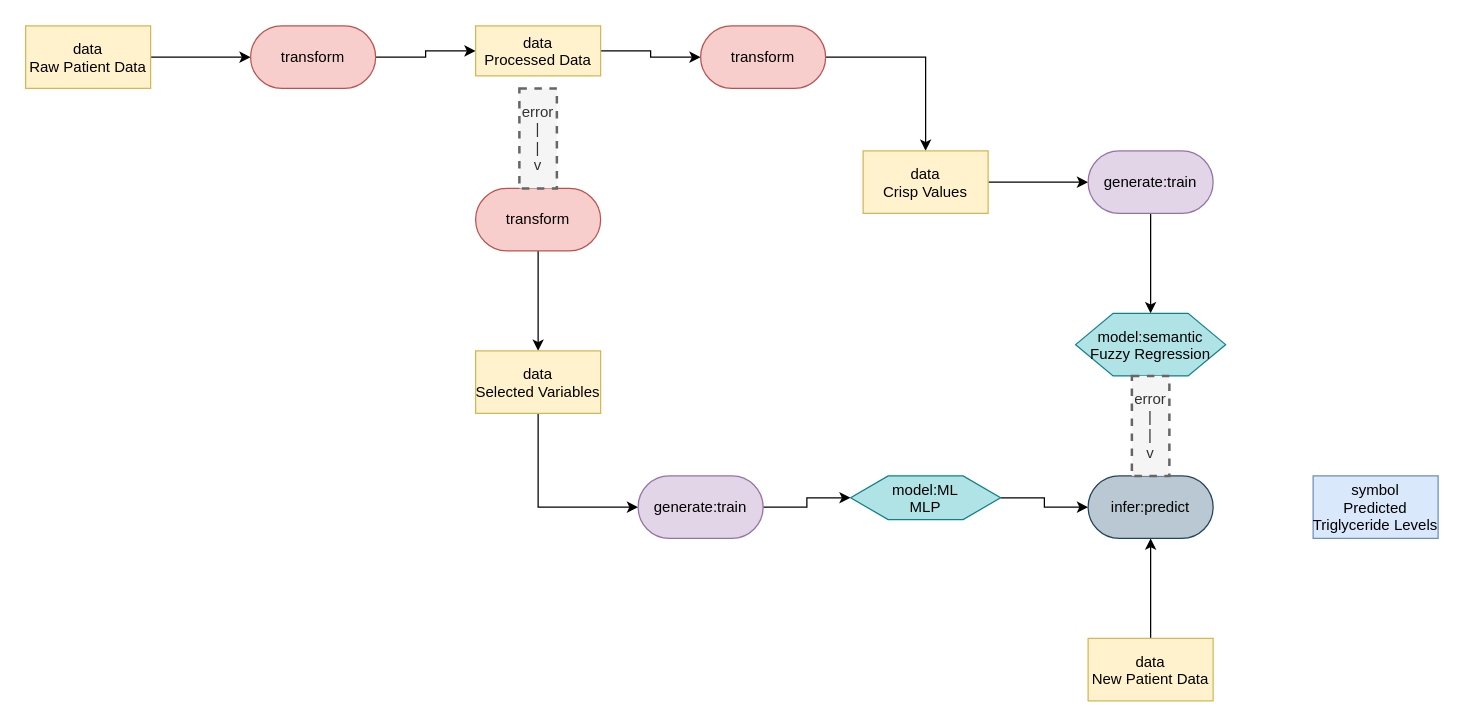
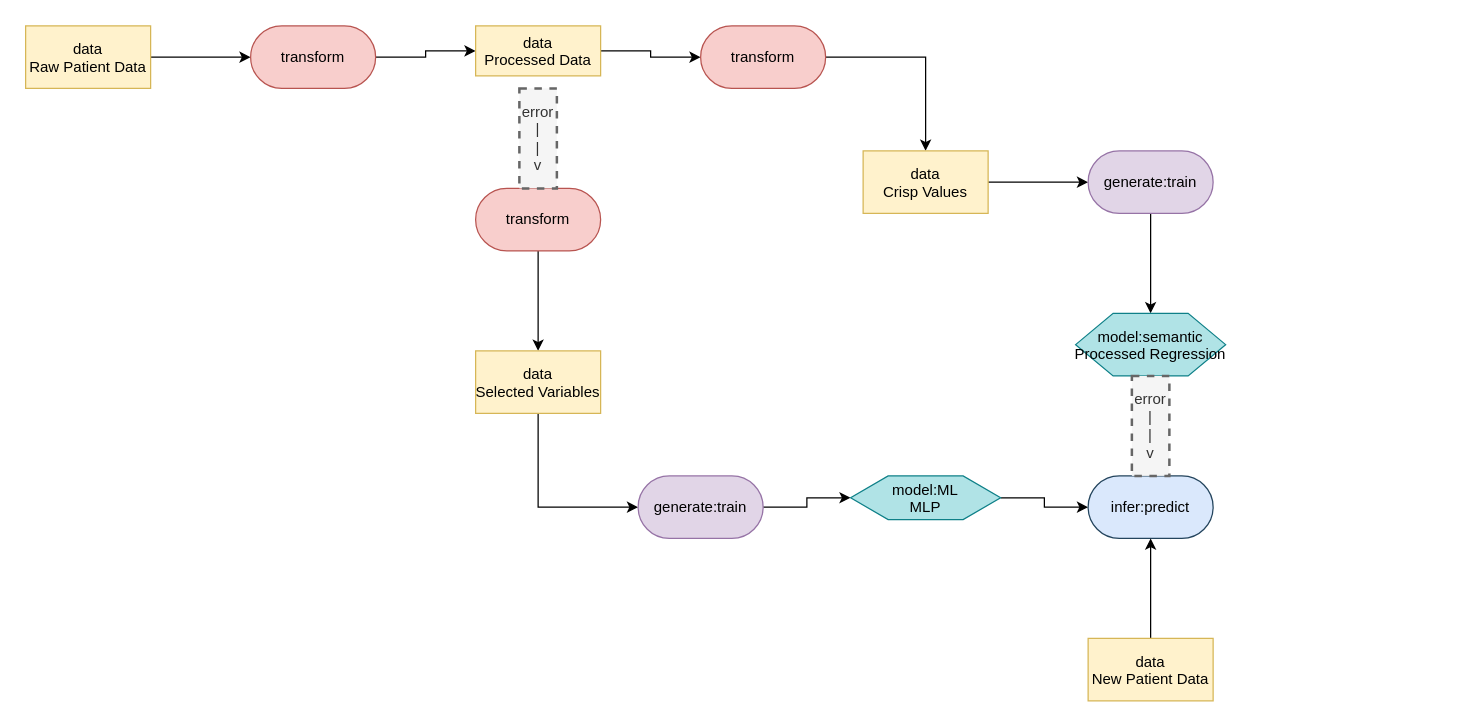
- <mxCell id="23" value="model:semantic&#10;Fuzzy Regression" style="shape=hexagon;perimeter=hexagonPerimeter2;fillColor=#b0e3e6;strokeColor=#0e8088;" name="model" vertex="1" parent="1"><mxGeometry x="860" y="250" width="120" height="50" as="geometry" /></mxCell>
+ <mxCell id="23" value="model:semantic&#10;Processed Regression" style="shape=hexagon;perimeter=hexagonPerimeter2;fillColor=#b0e3e6;strokeColor=#0e8088;" name="model" vertex="1" parent="1"><mxGeometry x="860" y="250" width="120" height="50" as="geometry" /></mxCell>
- <mxCell id="24" value="infer:predict" style="rounded=1;whiteSpace=wrap;html=1;arcSize=50;fillColor=#bac8d3;strokeColor=#23445d;" name="infer:deduce" vertex="1" parent="1"><mxGeometry x="870" y="380" width="100" height="50" as="geometry" /></mxCell>
+ <mxCell id="24" value="infer:predict" style="rounded=1;whiteSpace=wrap;html=1;arcSize=50;fillColor=#dae8fc;strokeColor=#23445d;" name="infer:deduce" vertex="1" parent="1"><mxGeometry x="870" y="380" width="100" height="50" as="geometry" /></mxCell>
- <mxCell id="28" value="symbol&#10;Predicted&#10;Triglyceride Levels" style="rectangle;fillColor=#dae8fc;strokeColor=#6c8ebf;" name="symbol" vertex="1" parent="1"><mxGeometry x="1050" y="380" width="100" height="50" as="geometry" /></mxCell>
